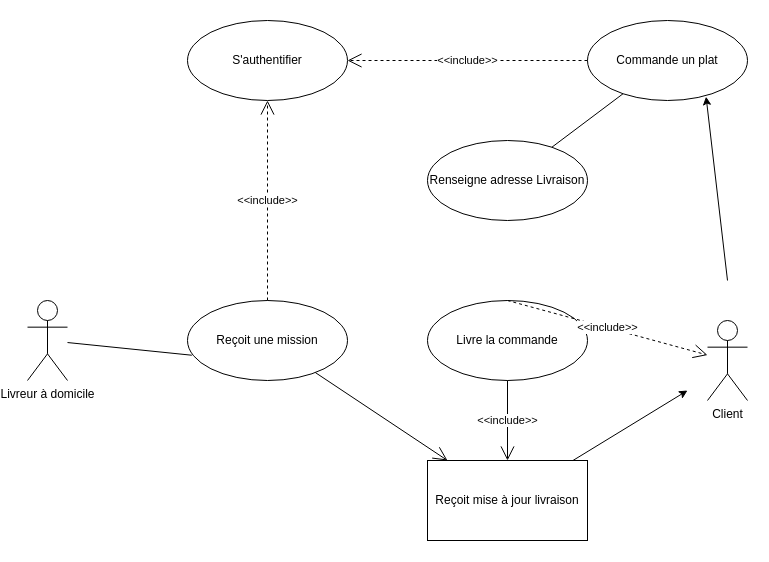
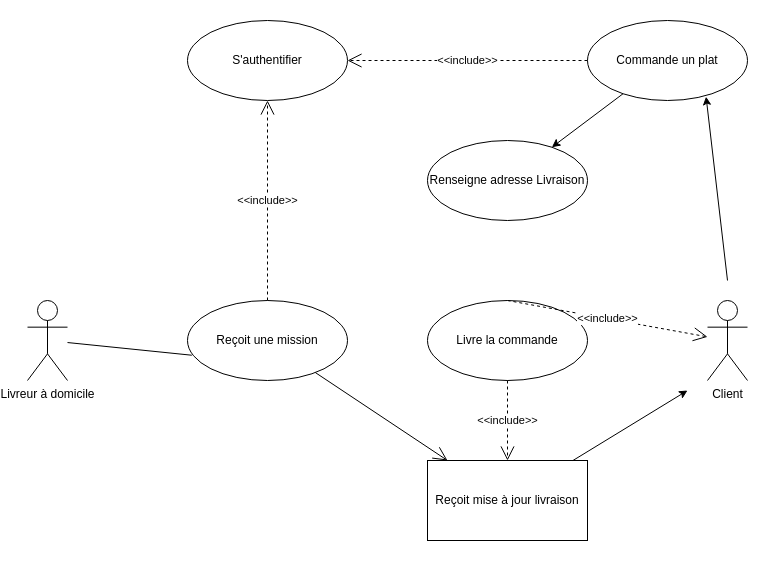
- <mxCell id="10" value="" style="endArrow=none;html=1;rounded=0;" parent="1" source="13" target="9" edge="1"><mxGeometry width="50" height="50" relative="1" as="geometry"><mxPoint x="630" y="440" as="sourcePoint" /><mxPoint x="390" y="260" as="targetPoint" /><Array as="points" /></mxGeometry></mxCell>
+ <mxCell id="10" value="" style="endArrow=classic;html=1;rounded=0;" parent="1" source="13" target="9" edge="1"><mxGeometry width="50" height="50" relative="1" as="geometry"><mxPoint x="630" y="440" as="sourcePoint" /><mxPoint x="390" y="260" as="targetPoint" /><Array as="points" /></mxGeometry></mxCell>
- <mxCell id="6" value="Client" style="shape=umlActor;verticalLabelPosition=bottom;verticalAlign=top;html=1;" parent="1" vertex="1"><mxGeometry x="700" y="320" width="40" height="80" as="geometry" /></mxCell>
+ <mxCell id="6" value="Client" style="shape=umlActor;verticalLabelPosition=bottom;verticalAlign=top;html=1;" parent="1" vertex="1"><mxGeometry x="700" y="300" width="40" height="80" as="geometry" /></mxCell>
- <mxCell id="12" value="&amp;lt;&amp;lt;include&amp;gt;&amp;gt;" style="endArrow=open;endSize=12;dashed=0;html=1;rounded=0;exitX=0.5;exitY=1;exitDx=0;exitDy=0;" parent="1" source="4" target="7" edge="1"><mxGeometry width="160" relative="1" as="geometry"><mxPoint x="370" y="210" as="sourcePoint" /><mxPoint x="400.02" y="295" as="targetPoint" /></mxGeometry></mxCell>
+ <mxCell id="12" value="&amp;lt;&amp;lt;include&amp;gt;&amp;gt;" style="endArrow=open;endSize=12;dashed=1;html=1;rounded=0;exitX=0.5;exitY=1;exitDx=0;exitDy=0;" parent="1" source="4" target="7" edge="1"><mxGeometry width="160" relative="1" as="geometry"><mxPoint x="370" y="210" as="sourcePoint" /><mxPoint x="400.02" y="295" as="targetPoint" /></mxGeometry></mxCell>
